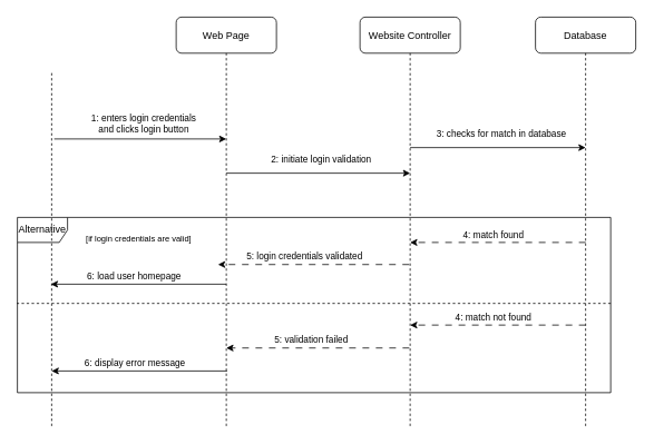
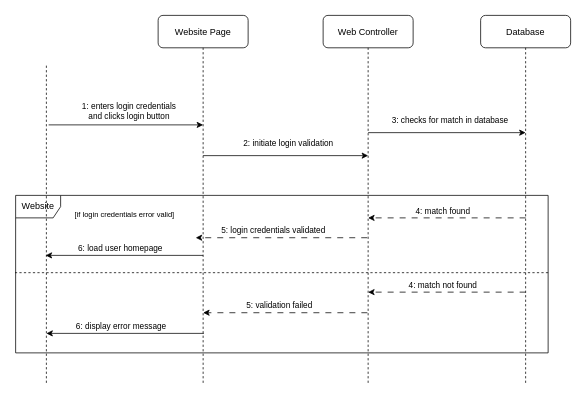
- <mxCell id="3" value="Web Page" style="rounded=1;whiteSpace=wrap;html=1;" vertex="1" parent="2"><mxGeometry width="120" height="43.235" as="geometry" /></mxCell>
+ <mxCell id="3" value="Website Page" style="rounded=1;whiteSpace=wrap;html=1;" vertex="1" parent="2"><mxGeometry width="120" height="43.235" as="geometry" /></mxCell>
- <mxCell id="6" value="Website Controller" style="rounded=1;whiteSpace=wrap;html=1;" vertex="1" parent="5"><mxGeometry width="120" height="43.235" as="geometry" /></mxCell>
+ <mxCell id="6" value="Web Controller" style="rounded=1;whiteSpace=wrap;html=1;" vertex="1" parent="5"><mxGeometry width="120" height="43.235" as="geometry" /></mxCell>
- <mxCell id="18" value="Alternative" style="shape=umlFrame;whiteSpace=wrap;html=1;pointerEvents=0;" vertex="1" parent="17"><mxGeometry width="710.0" height="210" as="geometry" /></mxCell>
+ <mxCell id="18" value="Website" style="shape=umlFrame;whiteSpace=wrap;html=1;pointerEvents=0;" vertex="1" parent="17"><mxGeometry width="710.0" height="210" as="geometry" /></mxCell>
- <mxCell id="22" value="[if login credentials are valid]" style="text;html=1;align=center;verticalAlign=middle;resizable=0;points=[];autosize=1;strokeColor=none;fillColor=none;fontSize=10;" vertex="1" parent="17"><mxGeometry x="70" y="10" width="150" height="30" as="geometry" /></mxCell>
+ <mxCell id="22" value="[if login credentials error valid]" style="text;html=1;align=center;verticalAlign=middle;resizable=0;points=[];autosize=1;strokeColor=none;fillColor=none;fontSize=10;" vertex="1" parent="17"><mxGeometry x="70" y="10" width="150" height="30" as="geometry" /></mxCell>
